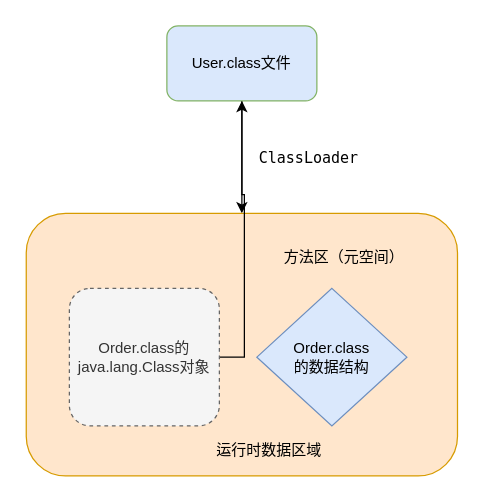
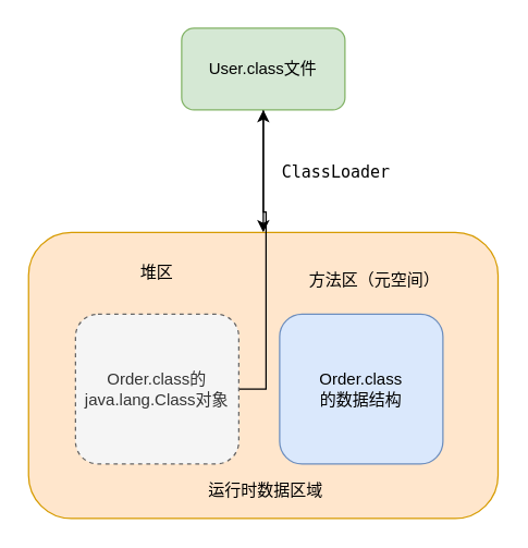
- <mxCell id="3" value="User.class文件" style="rounded=1;whiteSpace=wrap;html=1;fillColor=#dae8fc;strokeColor=#82b366;" vertex="1" parent="1"><mxGeometry x="133" y="20" width="120" height="60" as="geometry" /></mxCell>
+ <mxCell id="3" value="User.class文件" style="rounded=1;whiteSpace=wrap;html=1;fillColor=#d5e8d4;strokeColor=#82b366;" vertex="1" parent="1"><mxGeometry x="133" y="20" width="120" height="60" as="geometry" /></mxCell>
+ <mxCell id="9" value="堆区" style="text;html=1;strokeColor=none;fillColor=none;align=center;verticalAlign=middle;whiteSpace=wrap;rounded=0;" vertex="1" parent="1"><mxGeometry x="95" y="190" width="40" height="20" as="geometry" /></mxCell>
- <mxCell id="7" value="Order.class&lt;br&gt;的数据结构" style="rhombus;whiteSpace=wrap;html=1;fillColor=#dae8fc;strokeColor=#6c8ebf;" vertex="1" parent="1"><mxGeometry x="205" y="230" width="120" height="110" as="geometry" /></mxCell>
+ <mxCell id="7" value="Order.class&lt;br&gt;的数据结构" style="rounded=1;whiteSpace=wrap;html=1;fillColor=#dae8fc;strokeColor=#6c8ebf;" vertex="1" parent="1"><mxGeometry x="205" y="230" width="120" height="110" as="geometry" /></mxCell>
- <mxCell id="8" value="运行时数据区域" style="text;html=1;strokeColor=none;fillColor=none;align=center;verticalAlign=middle;whiteSpace=wrap;rounded=0;" vertex="1" parent="1"><mxGeometry x="160" y="350" width="110" height="20" as="geometry" /></mxCell>
+ <mxCell id="8" value="运行时数据区域" style="text;html=1;strokeColor=none;fillColor=none;align=center;verticalAlign=middle;whiteSpace=wrap;rounded=0;" vertex="1" parent="1"><mxGeometry x="140" y="350" width="110" height="20" as="geometry" /></mxCell>
